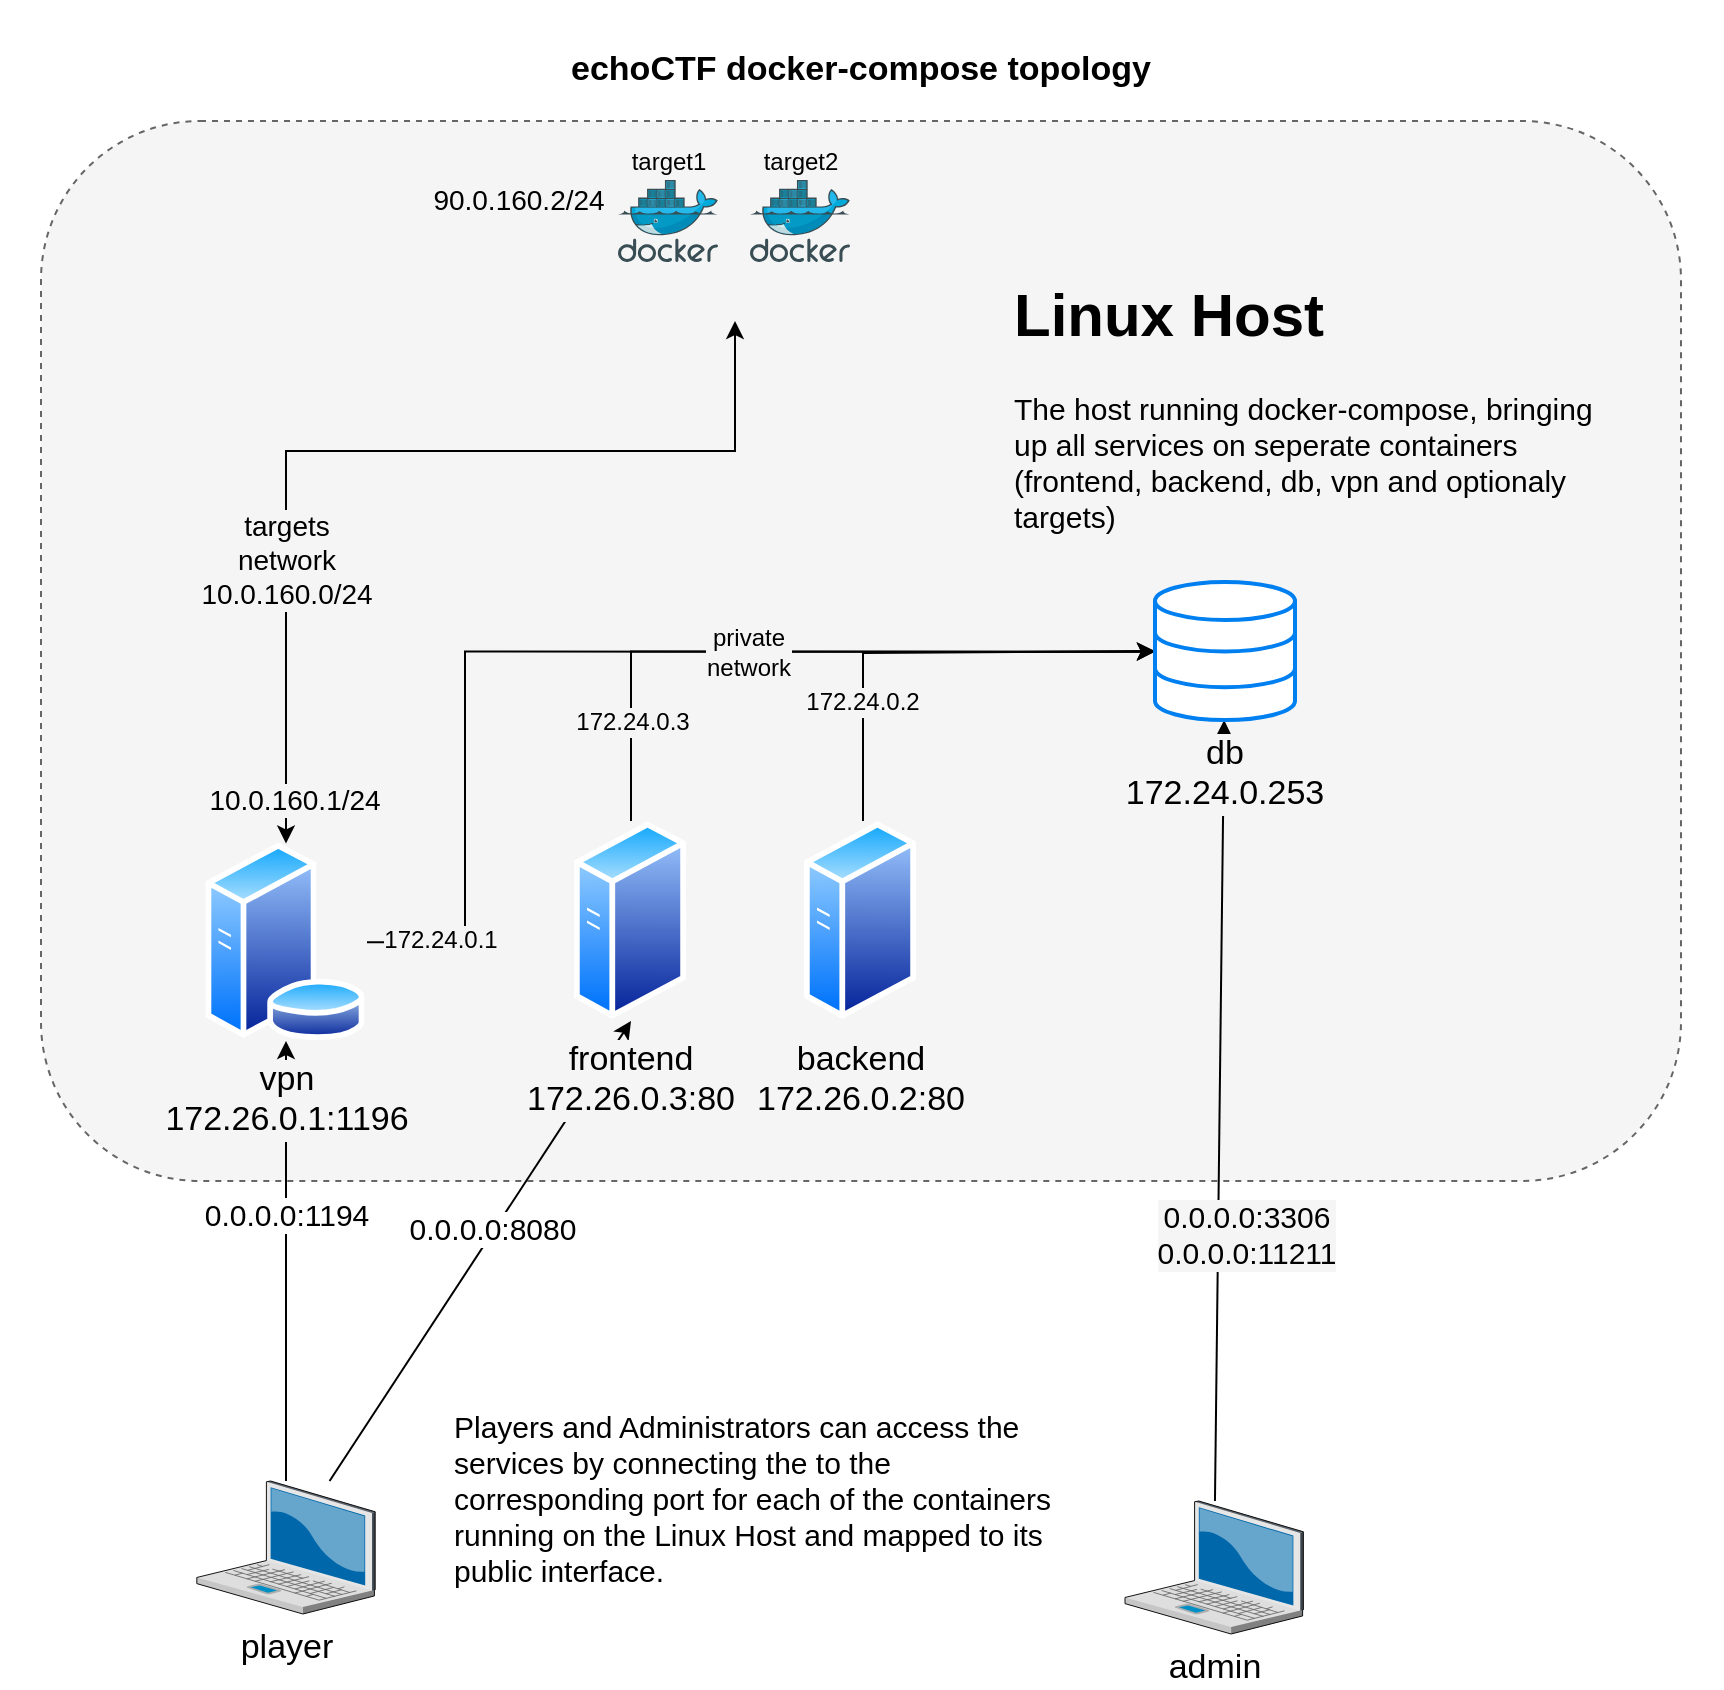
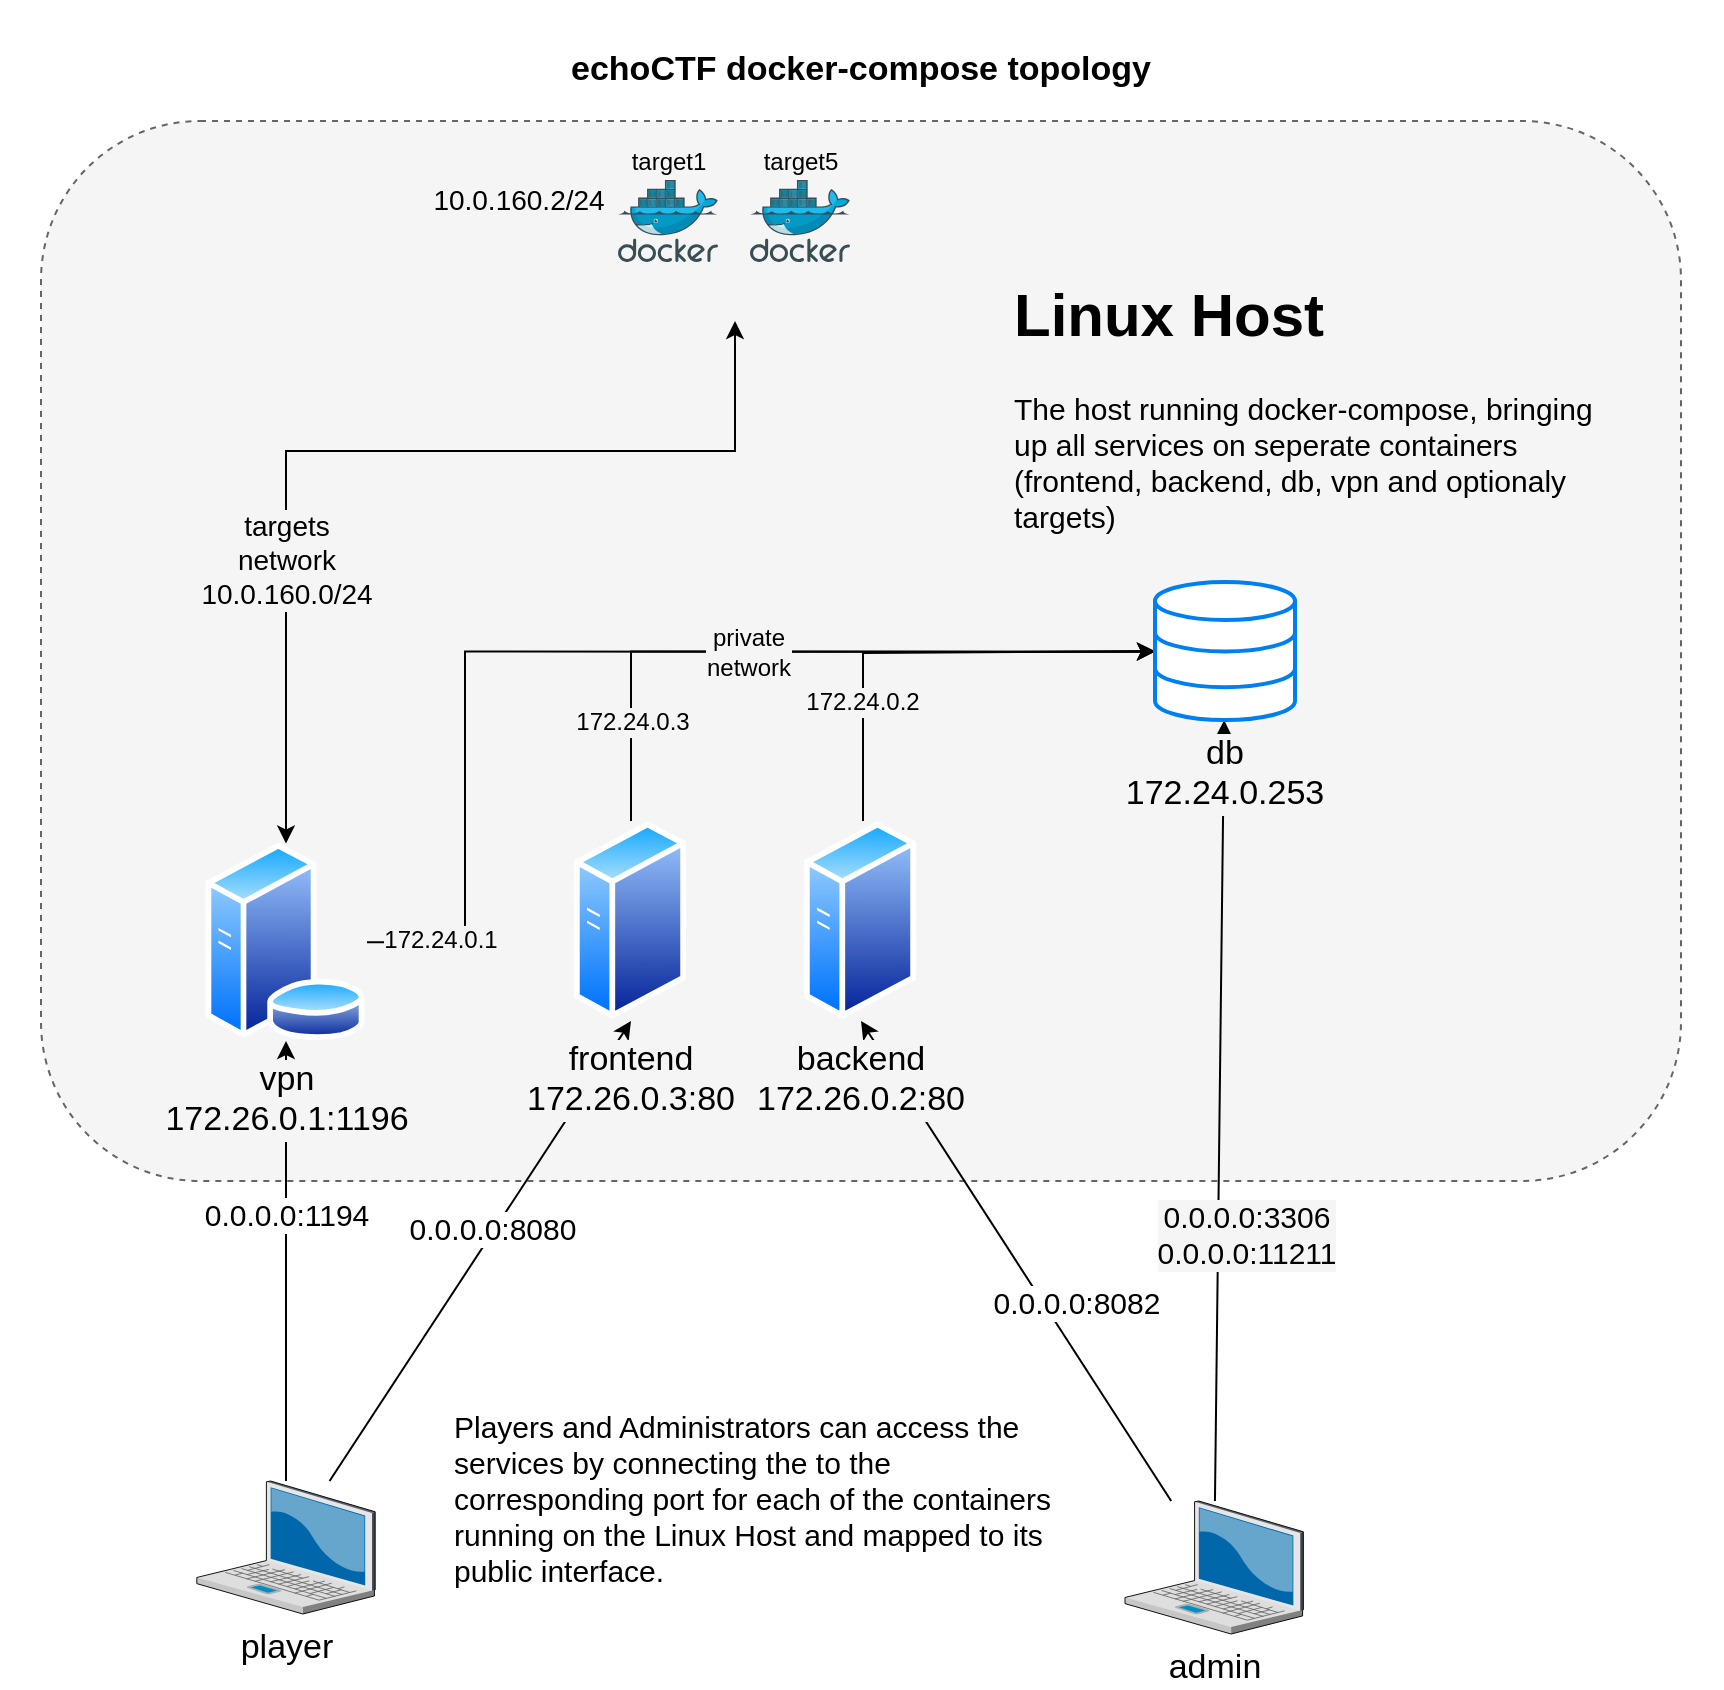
- <mxCell id="20" value="target2" style="aspect=fixed;html=1;points=[];align=center;image;fontSize=12;image=img/lib/mscae/Docker.svg;labelPosition=center;verticalLabelPosition=top;verticalAlign=bottom;labelBackgroundColor=#F5F5F5;" parent="1" vertex="1"><mxGeometry x="375" y="90" width="50" height="41" as="geometry" /></mxCell>
+ <mxCell id="20" value="target5" style="aspect=fixed;html=1;points=[];align=center;image;fontSize=12;image=img/lib/mscae/Docker.svg;labelPosition=center;verticalLabelPosition=top;verticalAlign=bottom;labelBackgroundColor=#F5F5F5;" parent="1" vertex="1"><mxGeometry x="375" y="90" width="50" height="41" as="geometry" /></mxCell>
- <mxCell id="22" value="90.0.160.2/24" style="text;html=1;align=center;verticalAlign=middle;resizable=0;points=[];autosize=1;fontColor=#000000;labelBackgroundColor=#F5F5F5;fontSize=14;" parent="1" vertex="1"><mxGeometry x="209" y="90" width="100" height="20" as="geometry" /></mxCell>
+ <mxCell id="22" value="10.0.160.2/24" style="text;html=1;align=center;verticalAlign=middle;resizable=0;points=[];autosize=1;fontColor=#000000;labelBackgroundColor=#F5F5F5;fontSize=14;" parent="1" vertex="1"><mxGeometry x="209" y="90" width="100" height="20" as="geometry" /></mxCell>
- <mxCell id="21" value="10.0.160.1/24" style="text;html=1;align=center;verticalAlign=middle;resizable=0;points=[];autosize=1;fontColor=#000000;labelBackgroundColor=#F5F5F5;fontSize=14;" parent="1" vertex="1"><mxGeometry x="97" y="390" width="100" height="20" as="geometry" /></mxCell>
+ <mxCell id="25" value="" style="endArrow=classic;html=1;strokeColor=#000000;strokeWidth=1;fontSize=15;fontColor=#000000;entryX=0.5;entryY=1;entryDx=0;entryDy=0;" parent="1" source="27" target="28" edge="1"><mxGeometry width="50" height="50" relative="1" as="geometry"><mxPoint x="12" y="910" as="sourcePoint" /><mxPoint x="62" y="860" as="targetPoint" /></mxGeometry></mxCell>
+ <mxCell id="26" value="0.0.0.0:8082" style="text;html=1;align=center;verticalAlign=middle;resizable=0;points=[];labelBackgroundColor=#ffffff;fontSize=15;fontColor=#000000;" parent="25" vertex="1" connectable="0"><mxGeometry x="-0.346" y="2" relative="1" as="geometry"><mxPoint x="4.68" y="-22.07" as="offset" /></mxGeometry></mxCell>
